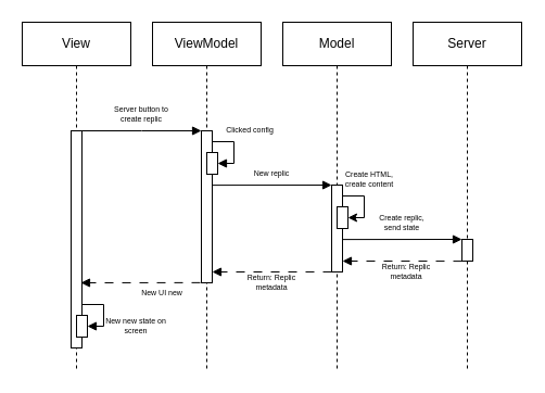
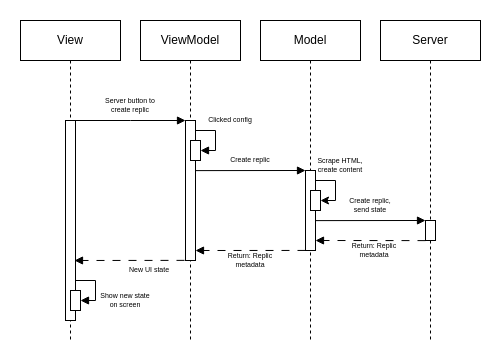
- <mxCell id="19" value="New replic" style="text;html=1;align=center;verticalAlign=middle;whiteSpace=wrap;rounded=0;fontSize=7;" vertex="1" parent="1"><mxGeometry x="220" y="150" width="60" height="20" as="geometry" /></mxCell>
+ <mxCell id="19" value="Create replic" style="text;html=1;align=center;verticalAlign=middle;whiteSpace=wrap;rounded=0;fontSize=7;" vertex="1" parent="1"><mxGeometry x="220" y="150" width="60" height="20" as="geometry" /></mxCell>
- <mxCell id="20" value="Create HTML, create content" style="text;html=1;align=center;verticalAlign=middle;whiteSpace=wrap;rounded=0;fontSize=7;" vertex="1" parent="1"><mxGeometry x="310" y="150" width="60" height="30" as="geometry" /></mxCell>
+ <mxCell id="20" value="Scrape HTML, create content" style="text;html=1;align=center;verticalAlign=middle;whiteSpace=wrap;rounded=0;fontSize=7;" vertex="1" parent="1"><mxGeometry x="310" y="150" width="60" height="30" as="geometry" /></mxCell>
- <mxCell id="28" value="New UI new&amp;nbsp;" style="text;html=1;align=center;verticalAlign=middle;whiteSpace=wrap;rounded=0;fontSize=7;" vertex="1" parent="1"><mxGeometry x="120" y="260" width="60" height="20" as="geometry" /></mxCell>
+ <mxCell id="28" value="New UI state&amp;nbsp;" style="text;html=1;align=center;verticalAlign=middle;whiteSpace=wrap;rounded=0;fontSize=7;" vertex="1" parent="1"><mxGeometry x="120" y="260" width="60" height="20" as="geometry" /></mxCell>
- <mxCell id="30" value="New new state on screen" style="text;html=1;align=center;verticalAlign=middle;whiteSpace=wrap;rounded=0;fontSize=7;" vertex="1" parent="1"><mxGeometry x="95" y="290" width="60" height="20" as="geometry" /></mxCell>
+ <mxCell id="30" value="Show new state on screen" style="text;html=1;align=center;verticalAlign=middle;whiteSpace=wrap;rounded=0;fontSize=7;" vertex="1" parent="1"><mxGeometry x="95" y="290" width="60" height="20" as="geometry" /></mxCell>
